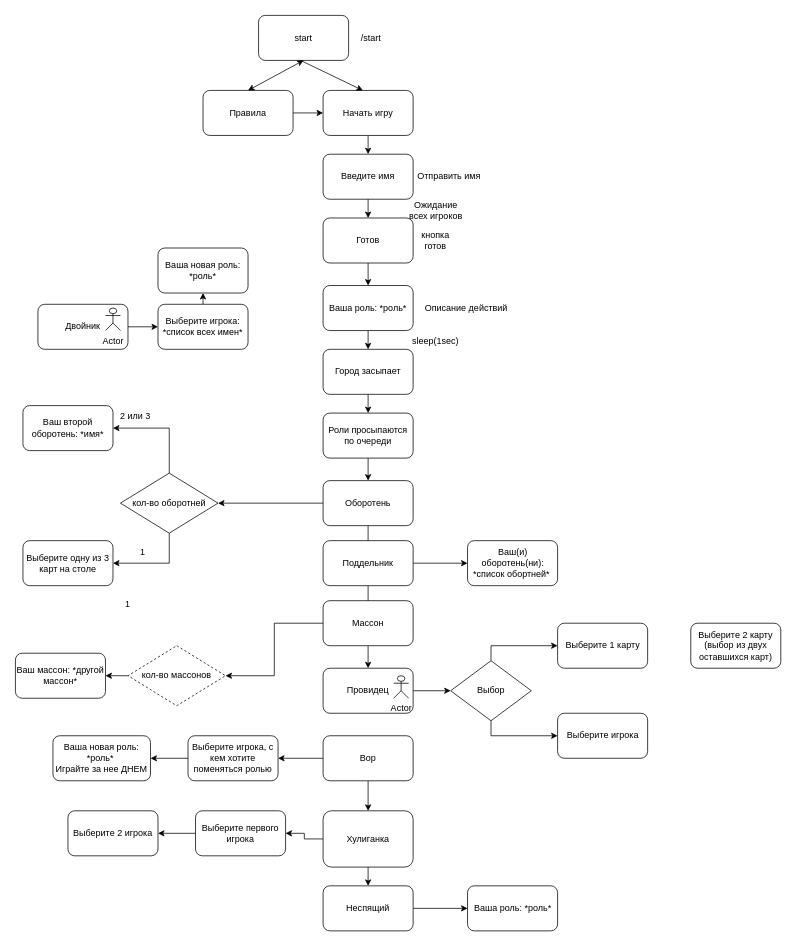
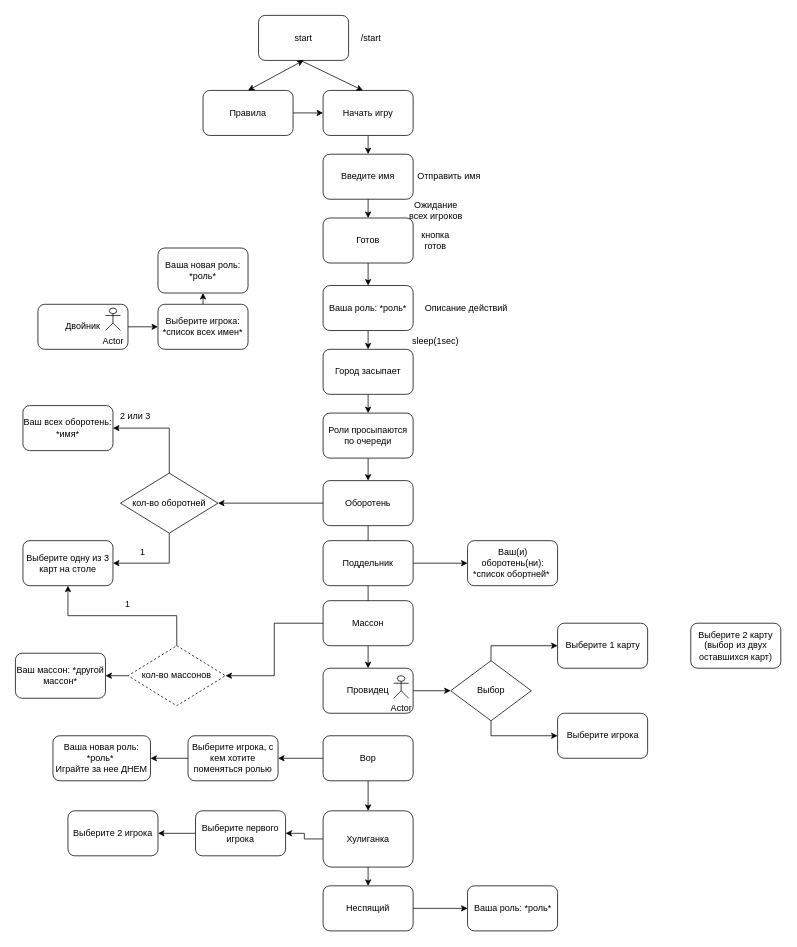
- <mxCell id="26" value="Ваш второй оборотень: *имя*" style="rounded=1;whiteSpace=wrap;html=1;" vertex="1" parent="1"><mxGeometry x="30" y="540" width="120" height="60" as="geometry" /></mxCell>
+ <mxCell id="26" value="Ваш всех оборотень: *имя*" style="rounded=1;whiteSpace=wrap;html=1;" vertex="1" parent="1"><mxGeometry x="30" y="540" width="120" height="60" as="geometry" /></mxCell>
+ <mxCell id="47" style="edgeStyle=orthogonalEdgeStyle;rounded=0;orthogonalLoop=1;jettySize=auto;html=1;exitX=0.5;exitY=0;exitDx=0;exitDy=0;entryX=0.5;entryY=1;entryDx=0;entryDy=0;" edge="1" parent="1" source="49" target="33"><mxGeometry relative="1" as="geometry" /></mxCell>
